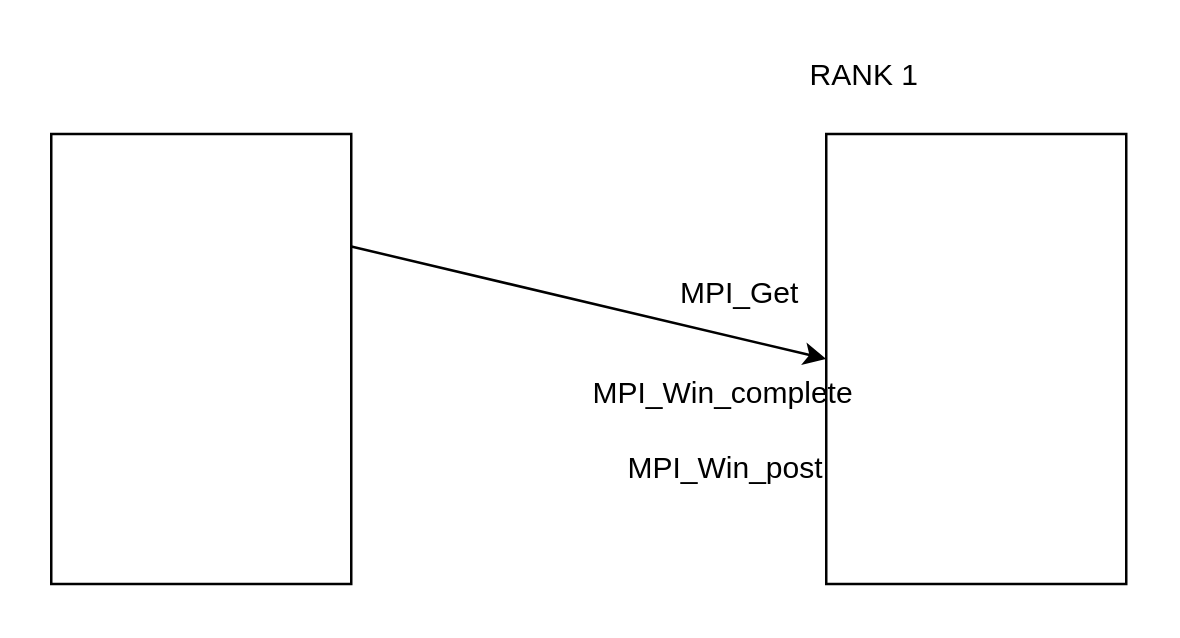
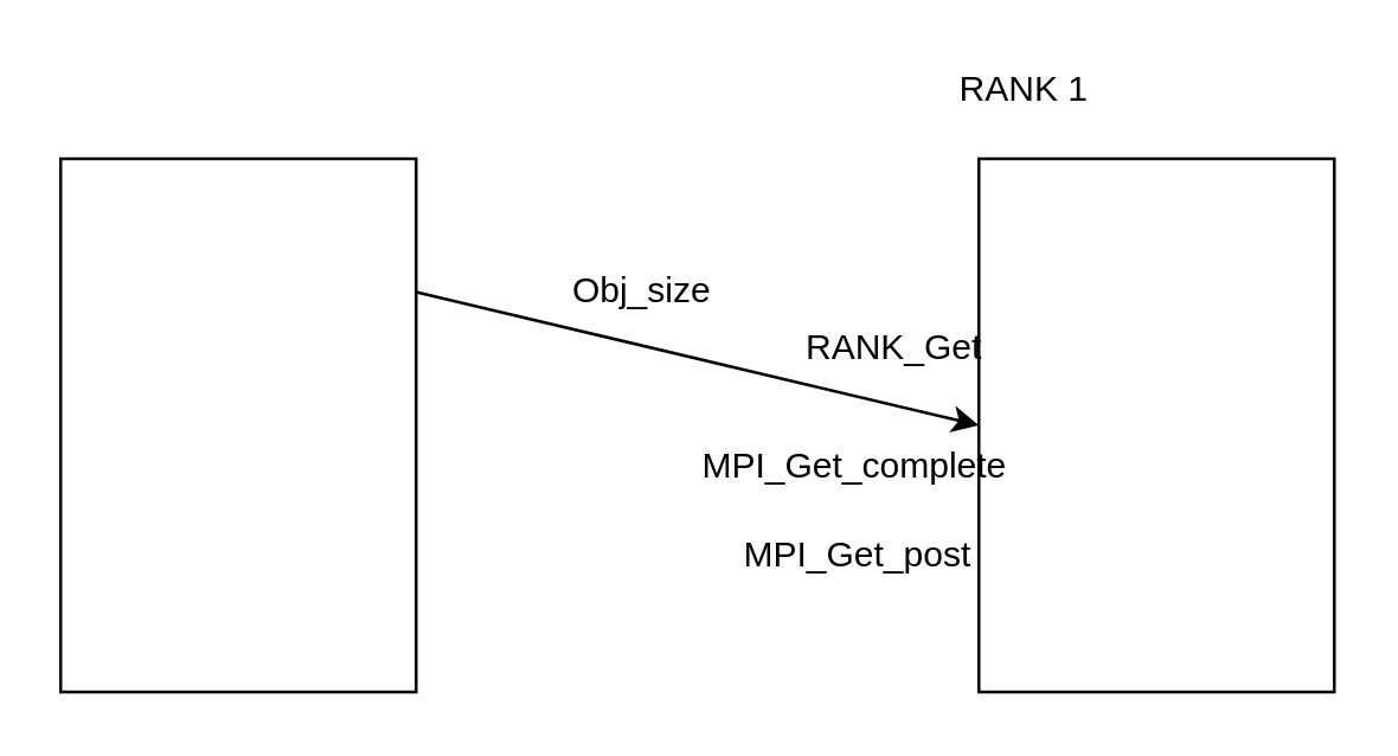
+ <mxCell id="9" value="Obj_size" style="text;html=1;align=center;verticalAlign=middle;resizable=0;points=[];autosize=1;" vertex="1" parent="1"><mxGeometry x="186" y="88" width="60" height="20" as="geometry" /></mxCell>
- <mxCell id="8" value="MPI_Get" style="text;whiteSpace=wrap;html=1;" vertex="1" parent="1"><mxGeometry x="270" y="103" width="70" height="30" as="geometry" /></mxCell>
+ <mxCell id="8" value="RANK_Get" style="text;whiteSpace=wrap;html=1;" vertex="1" parent="1"><mxGeometry x="270" y="103" width="70" height="30" as="geometry" /></mxCell>
- <mxCell id="7" value="MPI_Win_complete" style="text;whiteSpace=wrap;html=1;" vertex="1" parent="1"><mxGeometry x="235" y="143" width="130" height="30" as="geometry" /></mxCell>
+ <mxCell id="7" value="MPI_Get_complete" style="text;whiteSpace=wrap;html=1;" vertex="1" parent="1"><mxGeometry x="235" y="143" width="130" height="30" as="geometry" /></mxCell>
- <mxCell id="6" value="MPI_Win_post" style="text;whiteSpace=wrap;html=1;" vertex="1" parent="1"><mxGeometry x="249" y="173" width="100" height="30" as="geometry" /></mxCell>
+ <mxCell id="6" value="MPI_Get_post" style="text;whiteSpace=wrap;html=1;" vertex="1" parent="1"><mxGeometry x="249" y="173" width="100" height="30" as="geometry" /></mxCell>
